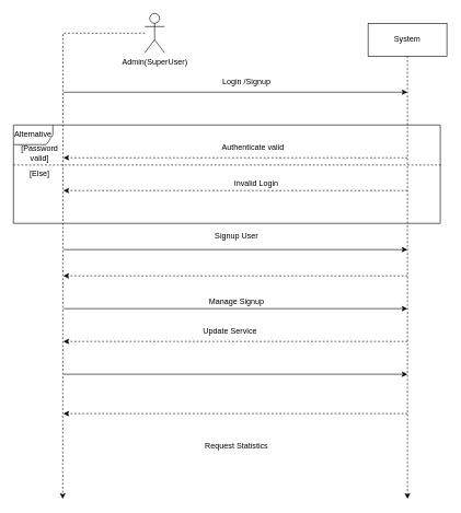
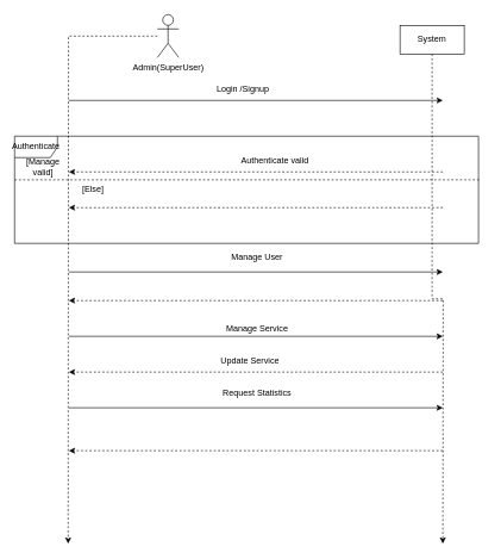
- <mxCell id="10" value="System" style="rounded=0;whiteSpace=wrap;html=1;" vertex="1" parent="1"><mxGeometry x="560" y="35" width="120" height="50" as="geometry" /></mxCell>
+ <mxCell id="10" value="System" style="rounded=0;whiteSpace=wrap;html=1;" vertex="1" parent="1"><mxGeometry x="560" y="35" width="90" height="40" as="geometry" /></mxCell>
- <mxCell id="12" value="Login /Signup" style="text;html=1;strokeColor=none;fillColor=none;align=center;verticalAlign=middle;whiteSpace=wrap;rounded=0;" vertex="1" parent="1"><mxGeometry x="300" y="110" width="150" height="30" as="geometry" /></mxCell>
+ <mxCell id="12" value="Login /Signup" style="text;html=1;strokeColor=none;fillColor=none;align=center;verticalAlign=middle;whiteSpace=wrap;rounded=0;" vertex="1" parent="1"><mxGeometry x="265" y="110" width="150" height="30" as="geometry" /></mxCell>
- <mxCell id="3" value="Alternative" style="shape=umlFrame;whiteSpace=wrap;html=1;" vertex="1" parent="2"><mxGeometry width="650" height="150" as="geometry" /></mxCell>
+ <mxCell id="3" value="Authenticate" style="shape=umlFrame;whiteSpace=wrap;html=1;" vertex="1" parent="2"><mxGeometry width="650" height="150" as="geometry" /></mxCell>
- <mxCell id="5" value="[Password valid]" style="text;html=1;strokeColor=none;fillColor=none;align=center;verticalAlign=middle;whiteSpace=wrap;rounded=0;" vertex="1" parent="2"><mxGeometry y="31.579" width="80" height="23.684" as="geometry" /></mxCell>
+ <mxCell id="5" value="[Manage valid]" style="text;html=1;strokeColor=none;fillColor=none;align=center;verticalAlign=middle;whiteSpace=wrap;rounded=0;" vertex="1" parent="2"><mxGeometry y="31.579" width="80" height="23.684" as="geometry" /></mxCell>
- <mxCell id="6" value="[Else]" style="text;html=1;strokeColor=none;fillColor=none;align=center;verticalAlign=middle;whiteSpace=wrap;rounded=0;" vertex="1" parent="2"><mxGeometry y="63.158" width="80" height="23.684" as="geometry" /></mxCell>
+ <mxCell id="6" value="[Else]" style="text;html=1;strokeColor=none;fillColor=none;align=center;verticalAlign=middle;whiteSpace=wrap;rounded=0;" vertex="1" parent="2"><mxGeometry x="70" y="63.158" width="80" height="23.684" as="geometry" /></mxCell>
- <mxCell id="16" value="Invalid Login" style="text;html=1;strokeColor=none;fillColor=none;align=center;verticalAlign=middle;whiteSpace=wrap;rounded=0;" vertex="1" parent="1"><mxGeometry x="310" y="270" width="160" height="20" as="geometry" /></mxCell>
- <mxCell id="20" value="Signup User" style="text;html=1;strokeColor=none;fillColor=none;align=center;verticalAlign=middle;whiteSpace=wrap;rounded=0;" vertex="1" parent="1"><mxGeometry x="280" y="350" width="160" height="20" as="geometry" /></mxCell>
+ <mxCell id="20" value="Manage User" style="text;html=1;strokeColor=none;fillColor=none;align=center;verticalAlign=middle;whiteSpace=wrap;rounded=0;" vertex="1" parent="1"><mxGeometry x="280" y="350" width="160" height="20" as="geometry" /></mxCell>
- <mxCell id="21" value="Manage Signup" style="text;html=1;strokeColor=none;fillColor=none;align=center;verticalAlign=middle;whiteSpace=wrap;rounded=0;" vertex="1" parent="1"><mxGeometry x="280" y="450" width="160" height="20" as="geometry" /></mxCell>
+ <mxCell id="21" value="Manage Service" style="text;html=1;strokeColor=none;fillColor=none;align=center;verticalAlign=middle;whiteSpace=wrap;rounded=0;" vertex="1" parent="1"><mxGeometry x="280" y="450" width="160" height="20" as="geometry" /></mxCell>
- <mxCell id="25" value="Request Statistics" style="text;html=1;strokeColor=none;fillColor=none;align=center;verticalAlign=middle;whiteSpace=wrap;rounded=0;" vertex="1" parent="1"><mxGeometry x="280" y="670" width="160" height="20" as="geometry" /></mxCell>
+ <mxCell id="25" value="Request Statistics" style="text;html=1;strokeColor=none;fillColor=none;align=center;verticalAlign=middle;whiteSpace=wrap;rounded=0;" vertex="1" parent="1"><mxGeometry x="280" y="540" width="160" height="20" as="geometry" /></mxCell>
